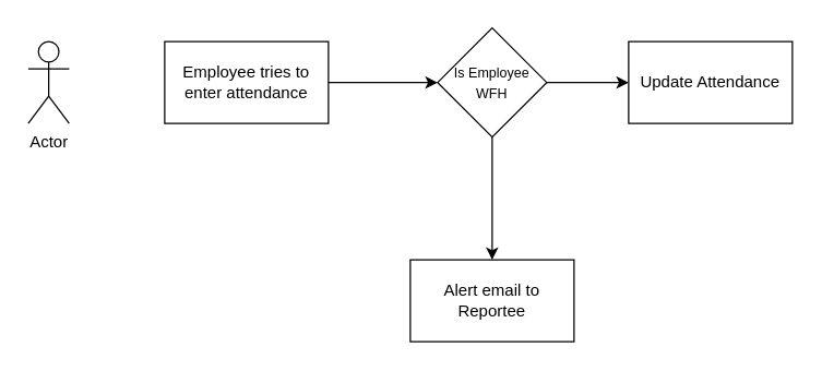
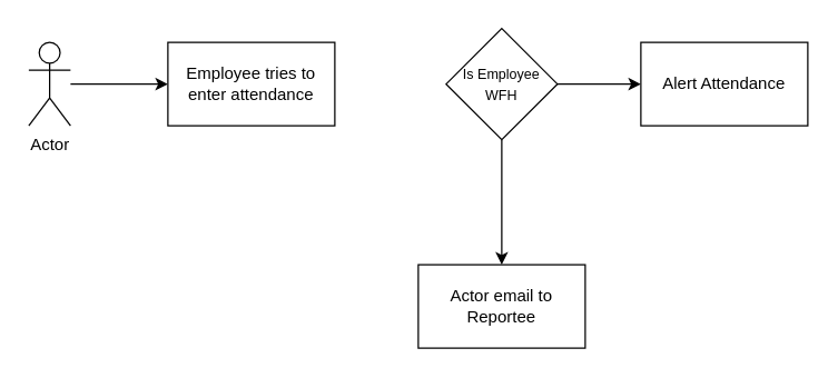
+ <mxCell id="2" style="edgeStyle=orthogonalEdgeStyle;rounded=0;orthogonalLoop=1;jettySize=auto;html=1;" parent="1" source="3" target="5" edge="1"><mxGeometry relative="1" as="geometry" /></mxCell>
- <mxCell id="4" style="edgeStyle=orthogonalEdgeStyle;rounded=0;orthogonalLoop=1;jettySize=auto;html=1;" parent="1" source="5" target="8" edge="1"><mxGeometry relative="1" as="geometry" /></mxCell>
- <mxCell id="9" value="Update Attendance" style="whiteSpace=wrap;html=1;" parent="1" vertex="1"><mxGeometry x="460" y="30" width="120" height="60" as="geometry" /></mxCell>
+ <mxCell id="9" value="Alert Attendance" style="whiteSpace=wrap;html=1;" parent="1" vertex="1"><mxGeometry x="460" y="30" width="120" height="60" as="geometry" /></mxCell>
- <mxCell id="10" value="Alert email to Reportee" style="whiteSpace=wrap;html=1;" parent="1" vertex="1"><mxGeometry x="300" y="190" width="120" height="60" as="geometry" /></mxCell>
+ <mxCell id="10" value="Actor email to Reportee" style="whiteSpace=wrap;html=1;" parent="1" vertex="1"><mxGeometry x="300" y="190" width="120" height="60" as="geometry" /></mxCell>
